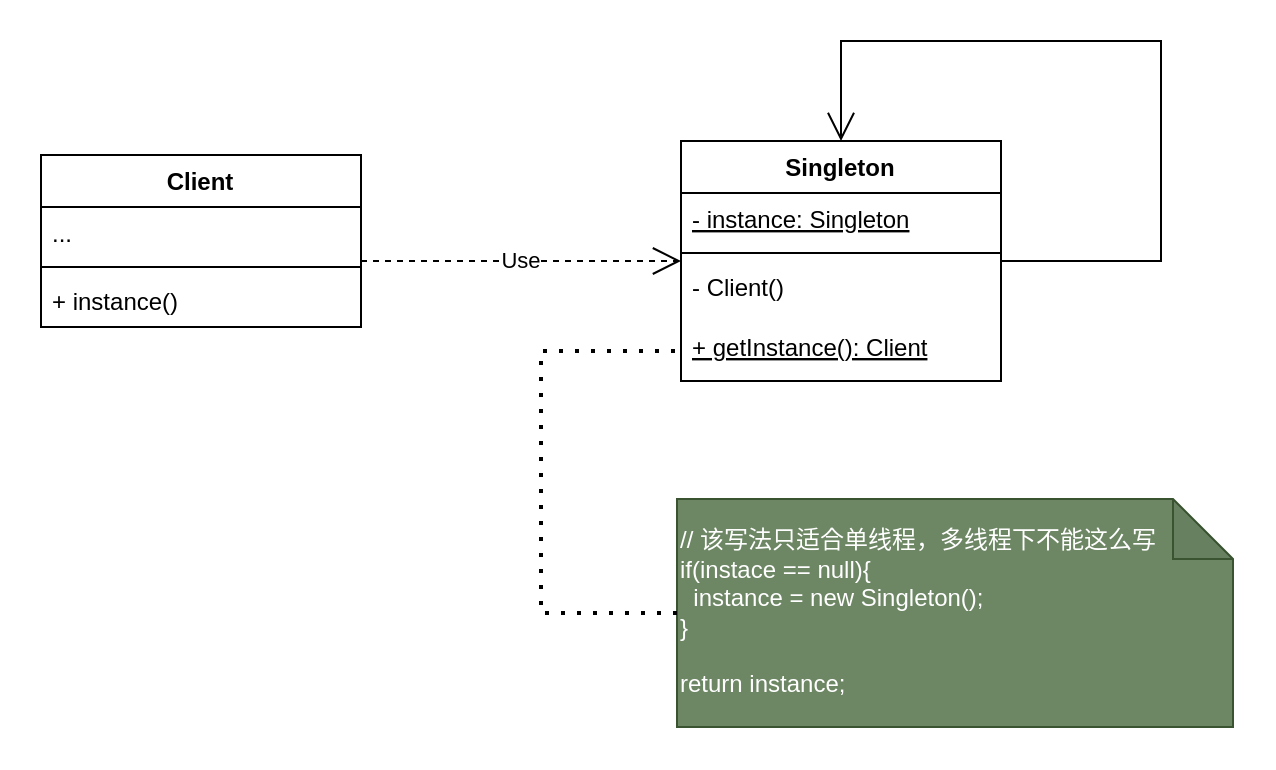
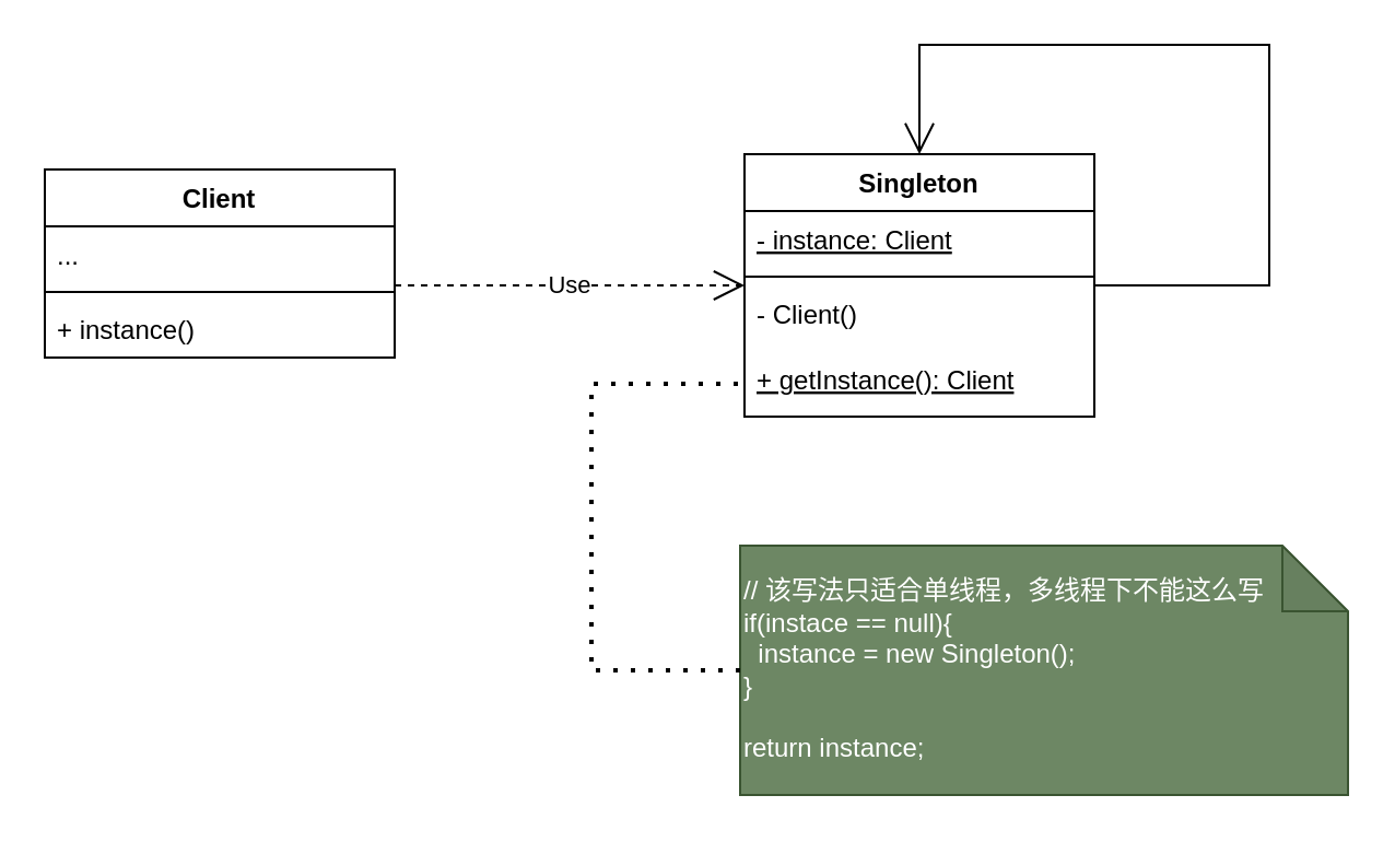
- <mxCell id="7" value="- instance: Singleton" style="text;strokeColor=none;fillColor=none;align=left;verticalAlign=top;spacingLeft=4;spacingRight=4;overflow=hidden;rotatable=0;points=[[0,0.5],[1,0.5]];portConstraint=eastwest;fontStyle=4" vertex="1" parent="6"><mxGeometry y="26" width="160" height="26" as="geometry" /></mxCell>
+ <mxCell id="7" value="- instance: Client" style="text;strokeColor=none;fillColor=none;align=left;verticalAlign=top;spacingLeft=4;spacingRight=4;overflow=hidden;rotatable=0;points=[[0,0.5],[1,0.5]];portConstraint=eastwest;fontStyle=4" vertex="1" parent="6"><mxGeometry y="26" width="160" height="26" as="geometry" /></mxCell>
